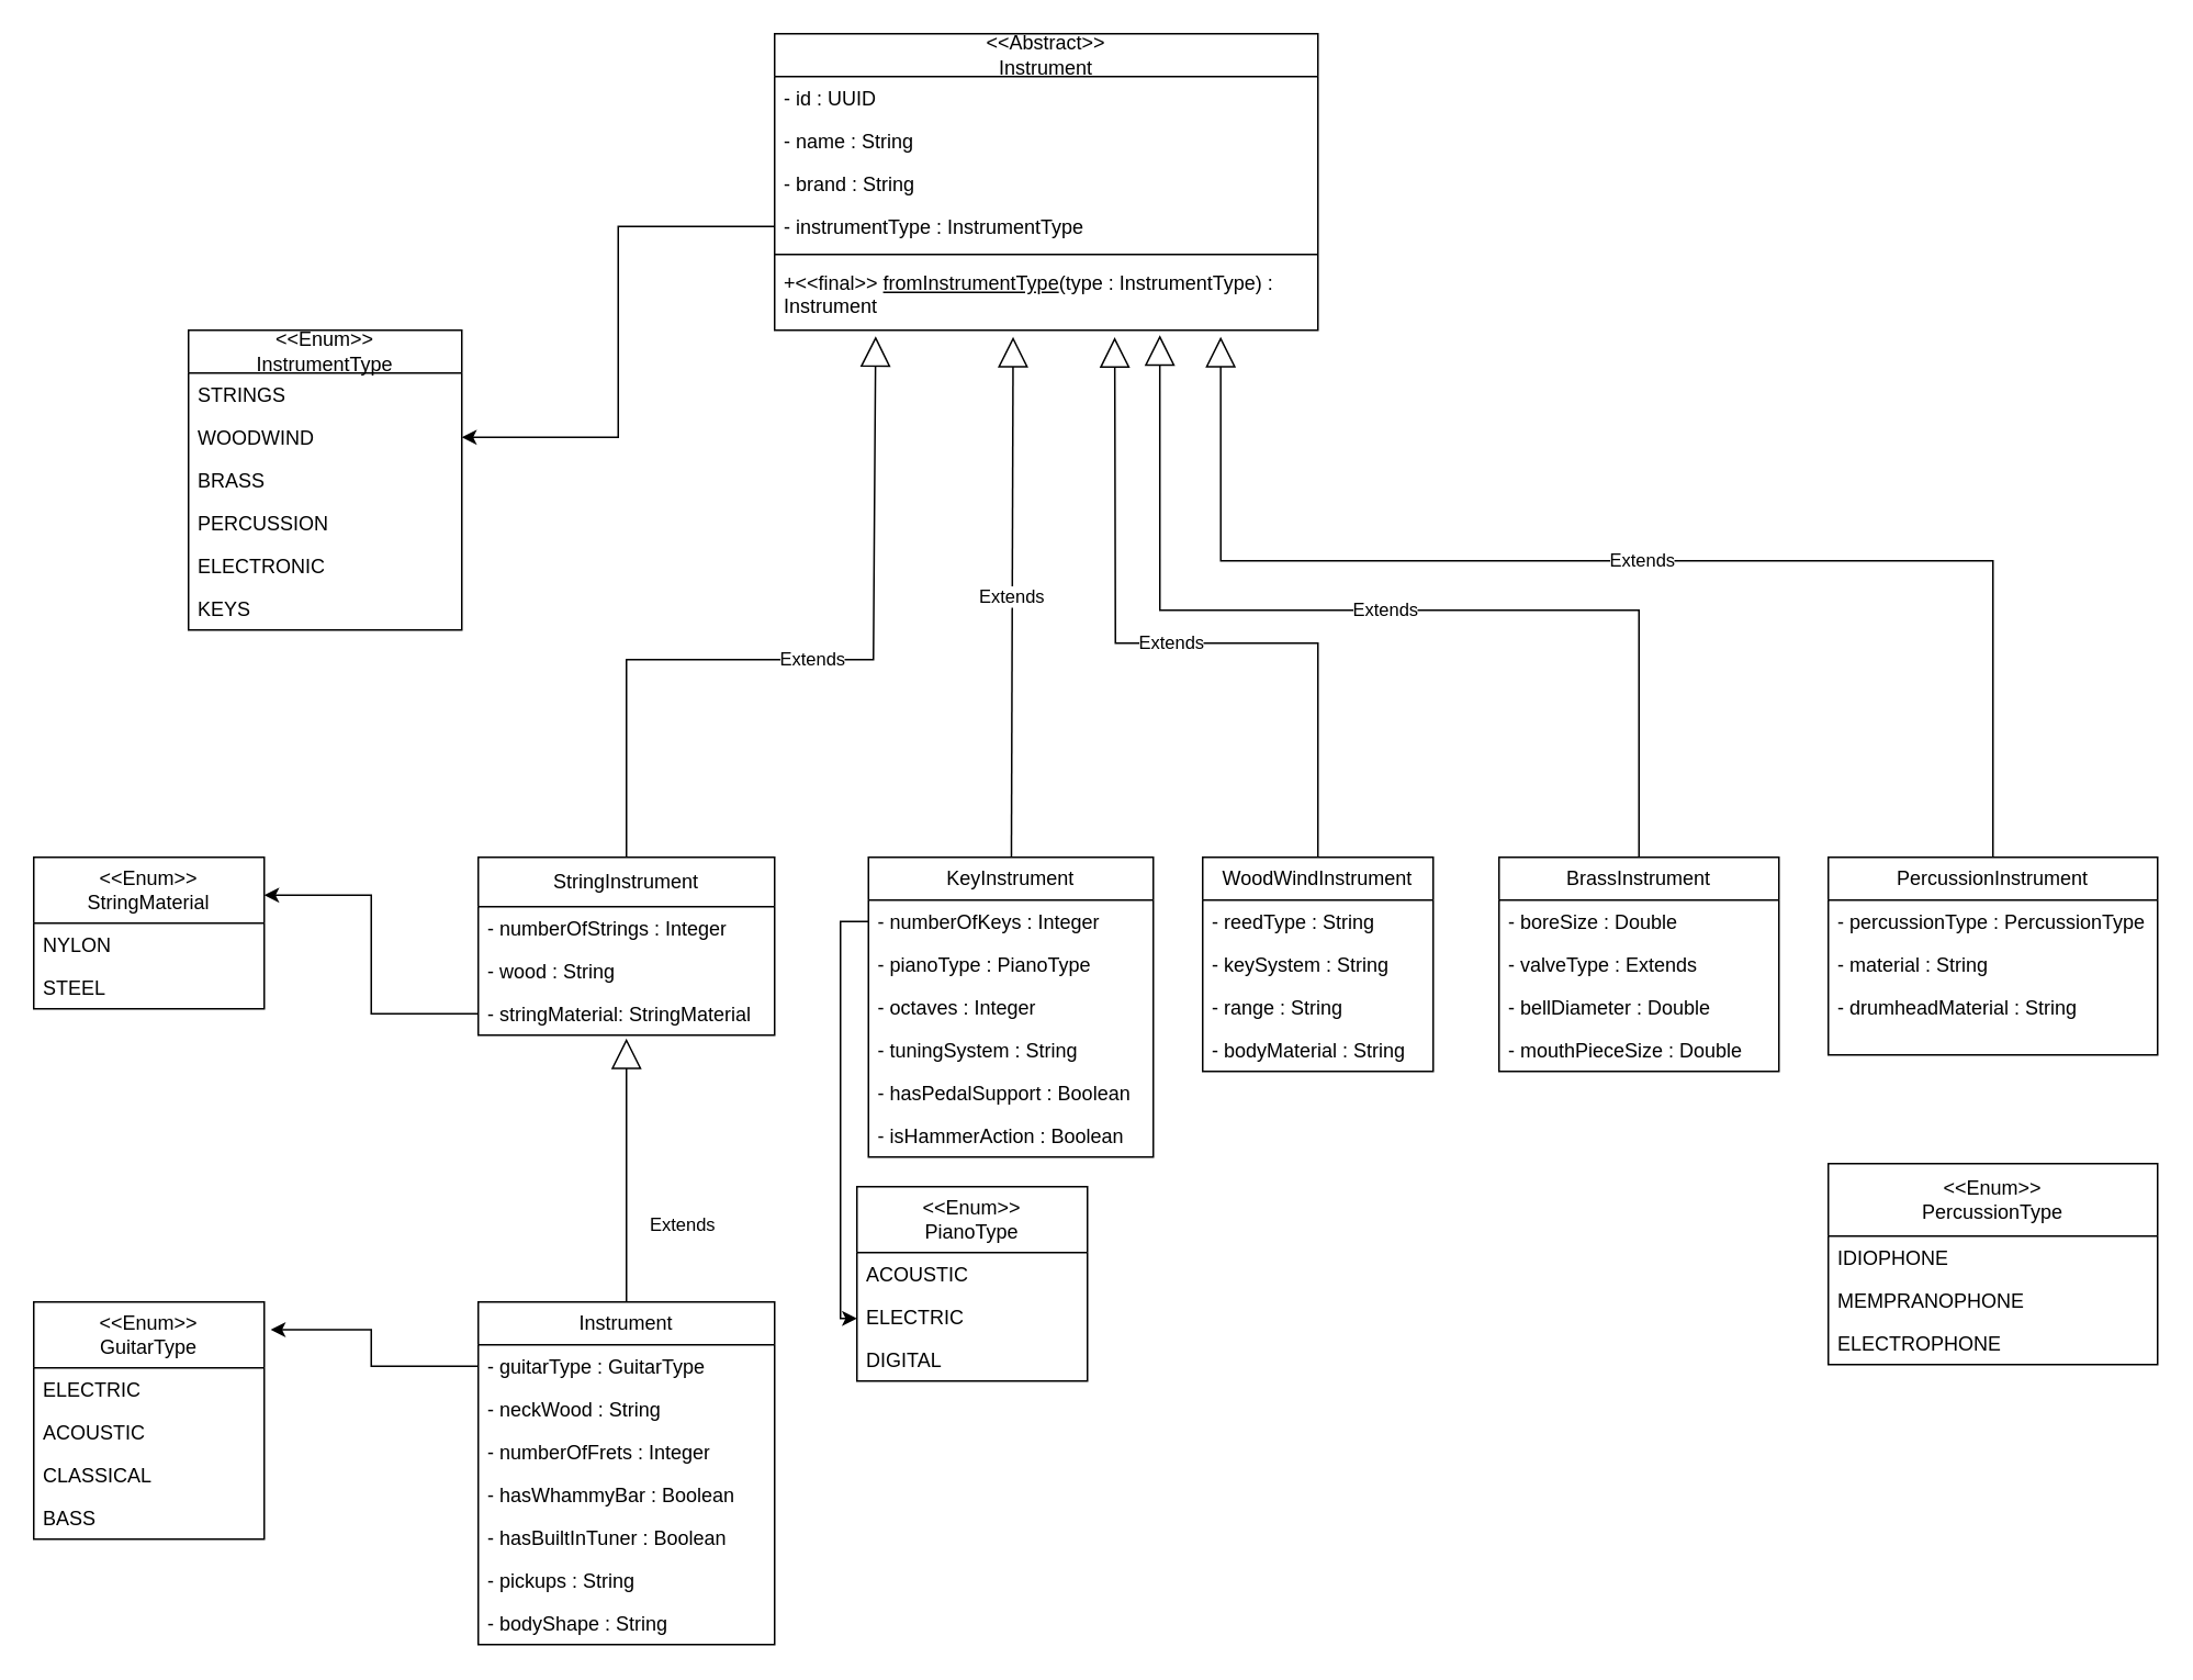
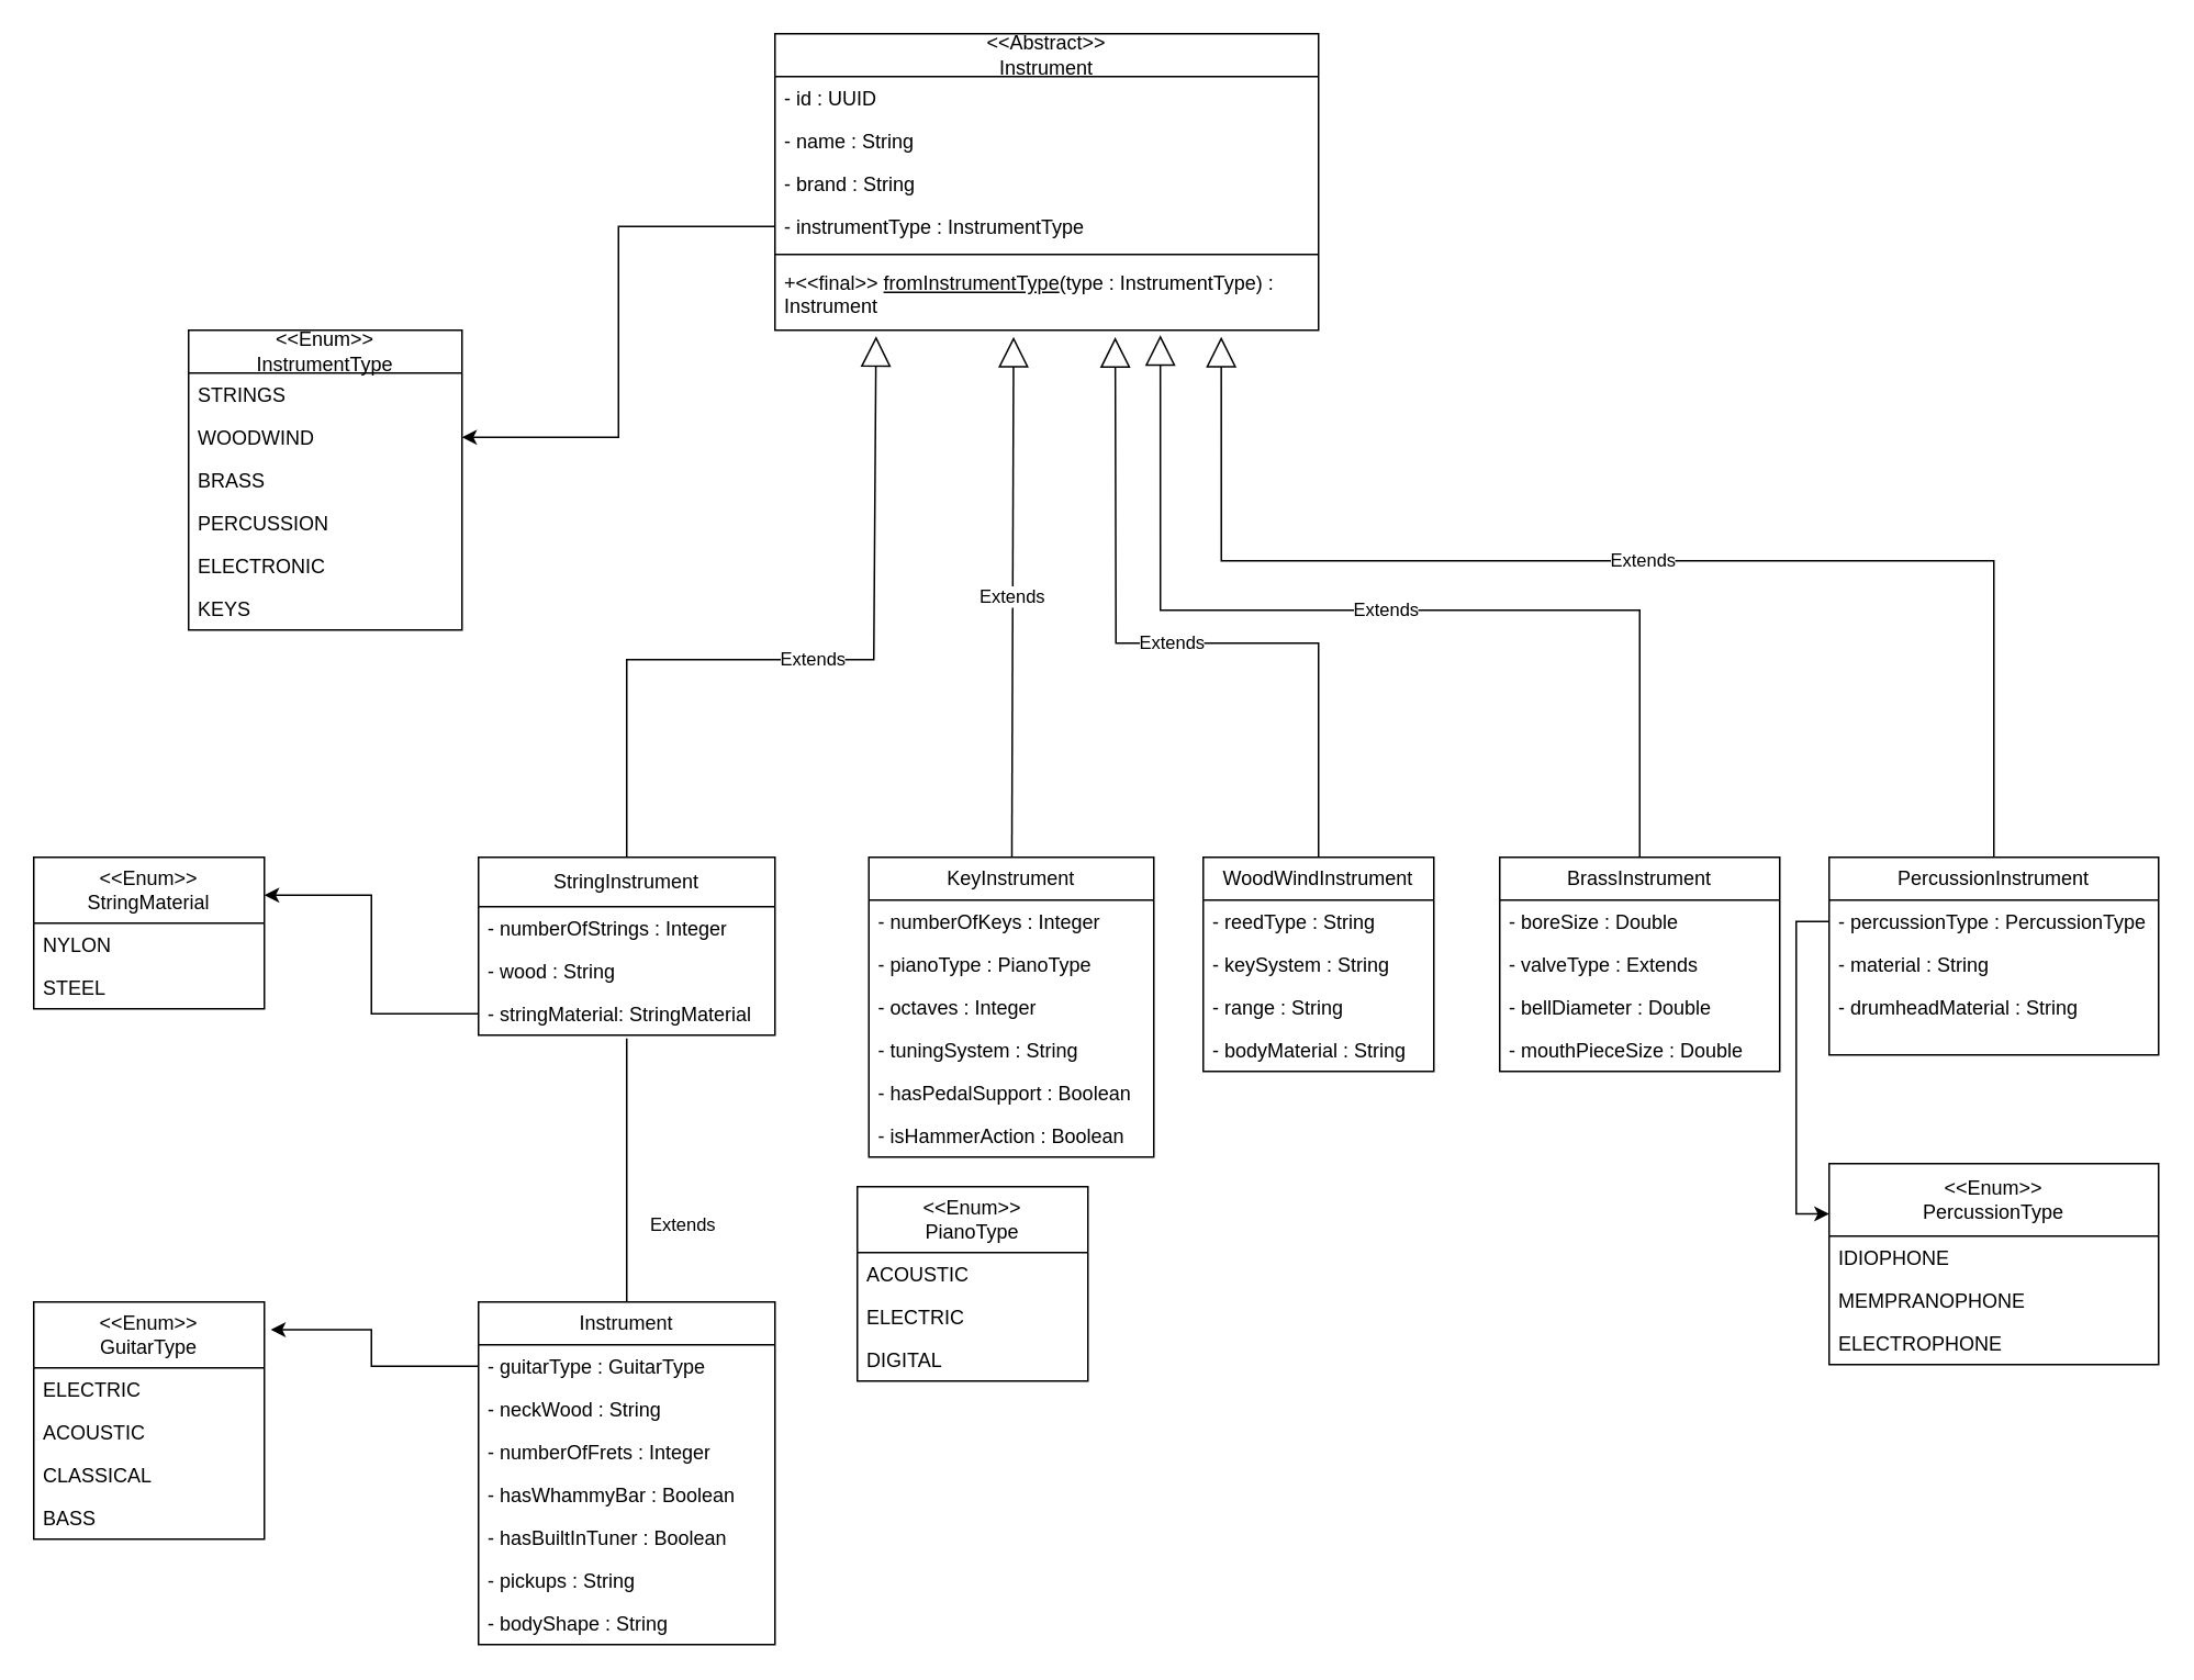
+ <mxCell id="75" style="edgeStyle=orthogonalEdgeStyle;rounded=0;orthogonalLoop=1;jettySize=auto;html=1;entryX=0;entryY=0.25;entryDx=0;entryDy=0;" edge="1" parent="1" source="67" target="71"><mxGeometry relative="1" as="geometry" /></mxCell>
- <mxCell id="30" value="Extends" style="endArrow=block;endSize=16;endFill=0;html=1;rounded=0;exitX=0.5;exitY=0;exitDx=0;exitDy=0;entryX=0.5;entryY=1.079;entryDx=0;entryDy=0;entryPerimeter=0;" edge="1" parent="1" source="22" target="20"><mxGeometry x="-0.415" y="-33" width="160" relative="1" as="geometry"><mxPoint x="390" y="710" as="sourcePoint" /><mxPoint x="390" y="760" as="targetPoint" /><mxPoint x="1" as="offset" /></mxGeometry></mxCell>
+ <mxCell id="30" value="Extends" style="endArrow=none;endSize=16;endFill=0;html=1;rounded=0;exitX=0.5;exitY=0;exitDx=0;exitDy=0;entryX=0.5;entryY=1.079;entryDx=0;entryDy=0;entryPerimeter=0;" edge="1" parent="1" source="22" target="20"><mxGeometry x="-0.415" y="-33" width="160" relative="1" as="geometry"><mxPoint x="390" y="710" as="sourcePoint" /><mxPoint x="390" y="760" as="targetPoint" /><mxPoint x="1" as="offset" /></mxGeometry></mxCell>
- <mxCell id="53" style="edgeStyle=elbowEdgeStyle;rounded=0;orthogonalLoop=1;jettySize=auto;html=1;" edge="1" parent="1" source="42" target="49"><mxGeometry relative="1" as="geometry"><mxPoint x="170" y="1060" as="targetPoint" /><Array as="points"><mxPoint x="510" y="800" /></Array></mxGeometry></mxCell>
